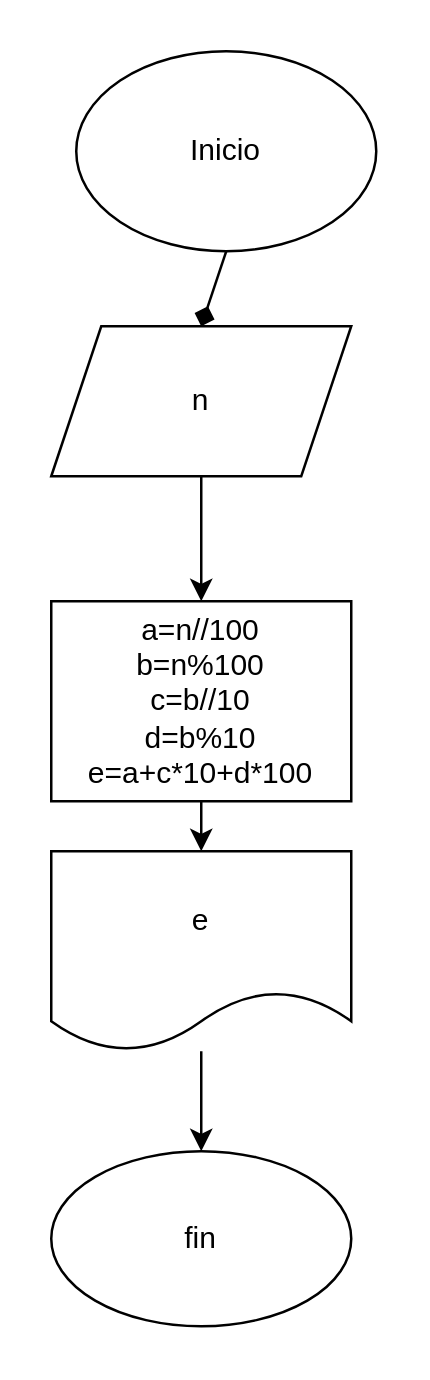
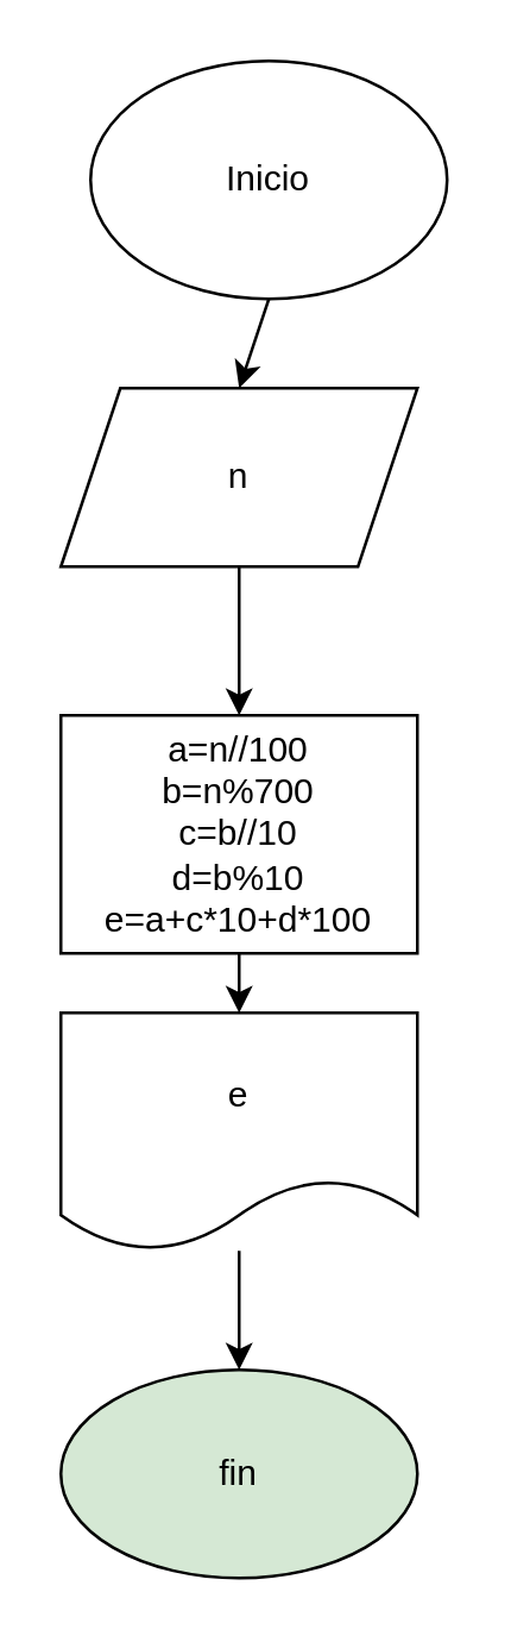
- <mxCell id="2" style="edgeStyle=none;html=1;exitX=0.5;exitY=1;exitDx=0;exitDy=0;entryX=0.5;entryY=0;entryDx=0;entryDy=0;endArrow=diamond;" parent="1" source="3" target="5" edge="1"><mxGeometry relative="1" as="geometry" /></mxCell>
+ <mxCell id="2" style="edgeStyle=none;html=1;exitX=0.5;exitY=1;exitDx=0;exitDy=0;entryX=0.5;entryY=0;entryDx=0;entryDy=0;" parent="1" source="3" target="5" edge="1"><mxGeometry relative="1" as="geometry" /></mxCell>
- <mxCell id="7" value="a=n//100&lt;br&gt;b=n%100&lt;br&gt;c=b//10&lt;br&gt;d=b%10&lt;br&gt;e=a+c*10+d*100&lt;br&gt;" style="rounded=0;whiteSpace=wrap;html=1;" parent="1" vertex="1"><mxGeometry x="20" y="240" width="120" height="80" as="geometry" /></mxCell>
+ <mxCell id="7" value="a=n//100&lt;br&gt;b=n%700&lt;br&gt;c=b//10&lt;br&gt;d=b%10&lt;br&gt;e=a+c*10+d*100&lt;br&gt;" style="rounded=0;whiteSpace=wrap;html=1;" parent="1" vertex="1"><mxGeometry x="20" y="240" width="120" height="80" as="geometry" /></mxCell>
- <mxCell id="10" value="fin" style="ellipse;whiteSpace=wrap;html=1;" parent="1" vertex="1"><mxGeometry x="20" y="460" width="120" height="70" as="geometry" /></mxCell>
+ <mxCell id="10" value="fin" style="ellipse;whiteSpace=wrap;html=1;fillColor=#d5e8d4;" parent="1" vertex="1"><mxGeometry x="20" y="460" width="120" height="70" as="geometry" /></mxCell>
